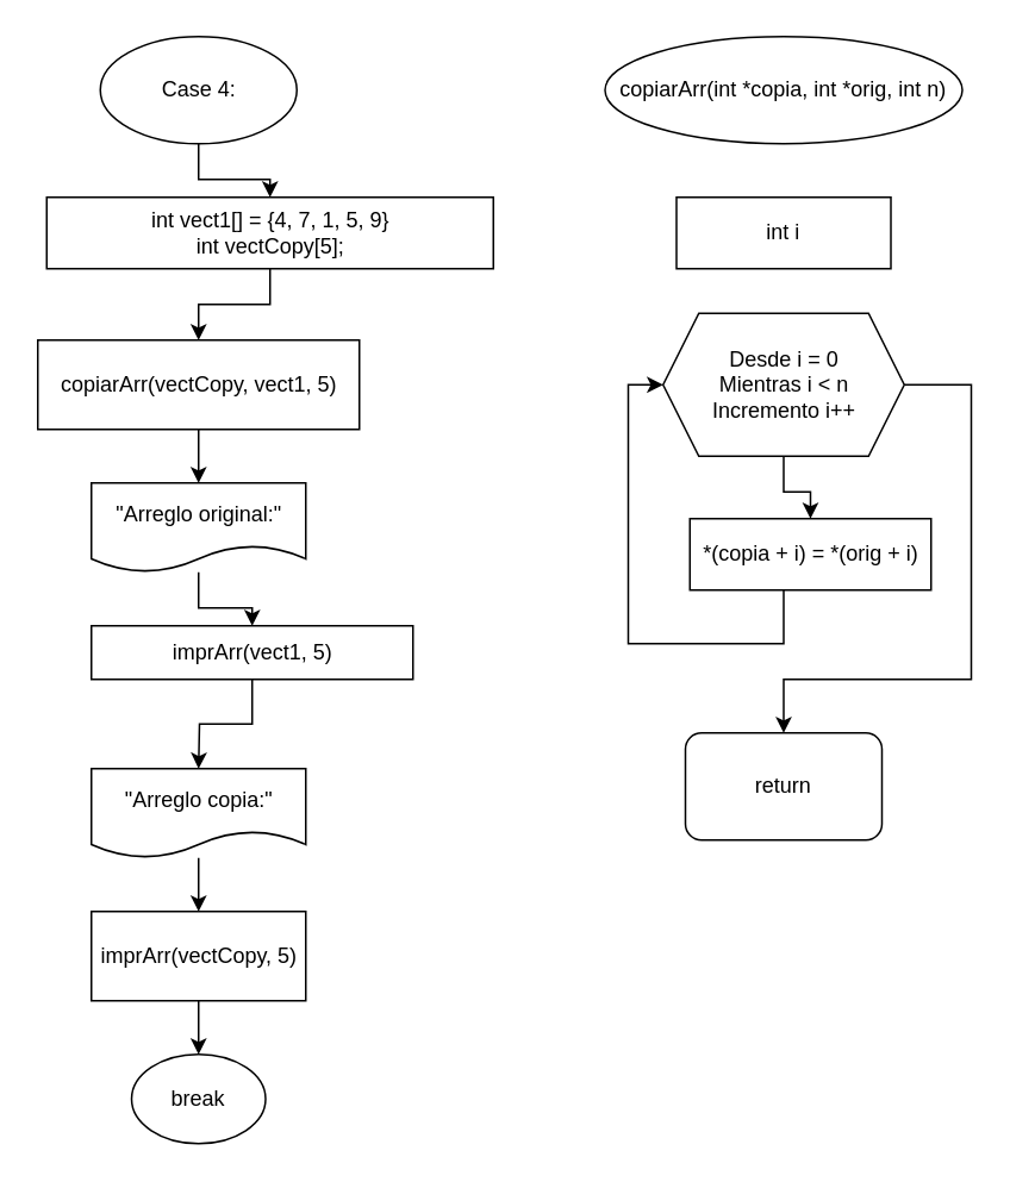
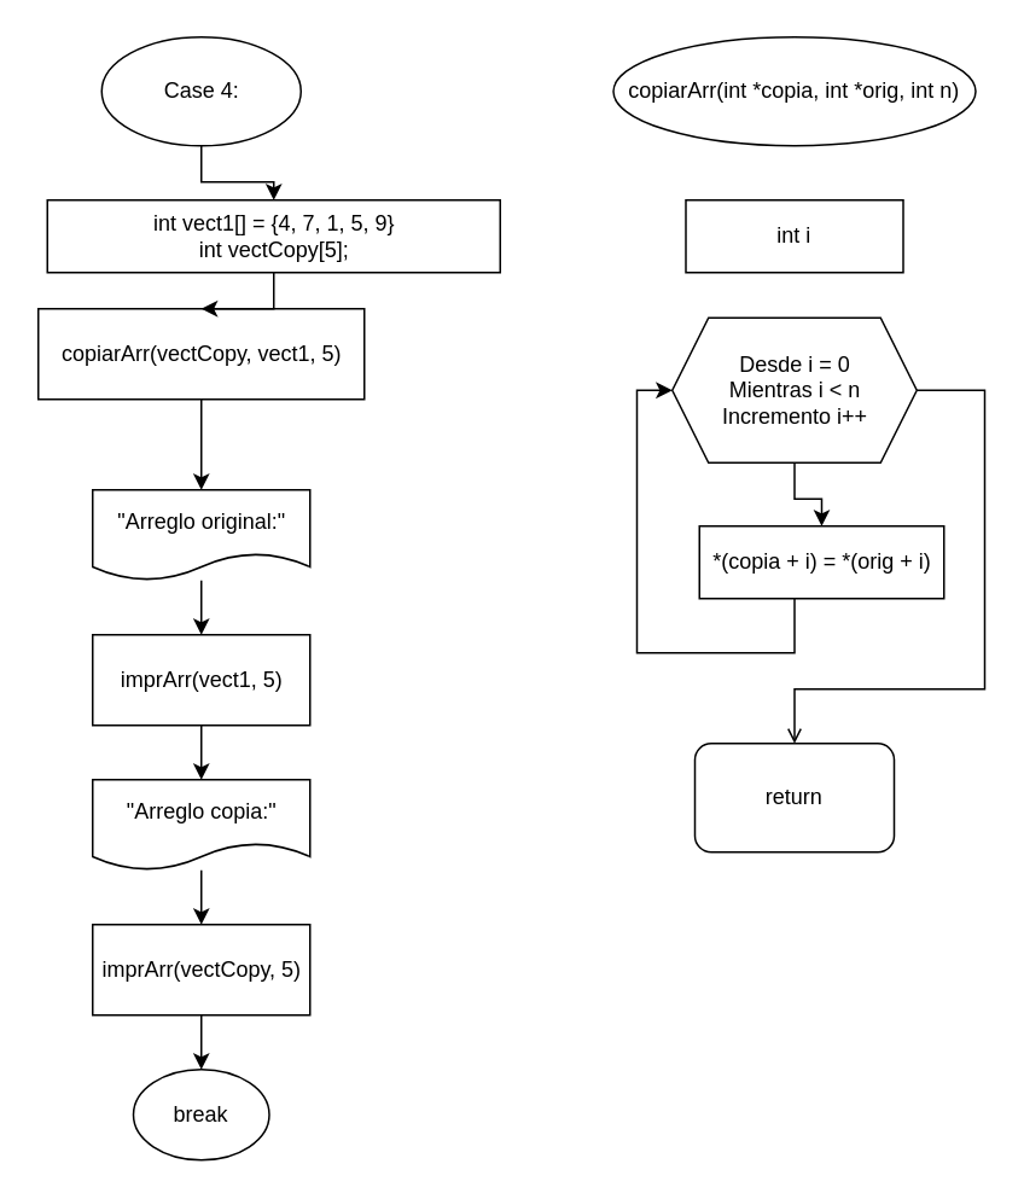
- <mxCell id="6" value="copiarArr(vectCopy, vect1, 5)" style="rounded=0;whiteSpace=wrap;html=1;" vertex="1" parent="1"><mxGeometry x="20.5" y="190" width="180" height="50" as="geometry" /></mxCell>
+ <mxCell id="6" value="copiarArr(vectCopy, vect1, 5)" style="rounded=0;whiteSpace=wrap;html=1;" vertex="1" parent="1"><mxGeometry x="20.5" y="170" width="180" height="50" as="geometry" /></mxCell>
- <mxCell id="10" value="imprArr(vect1, 5)" style="rounded=0;whiteSpace=wrap;html=1;" vertex="1" parent="1"><mxGeometry x="50.5" y="350" width="180" height="30" as="geometry" /></mxCell>
+ <mxCell id="10" value="imprArr(vect1, 5)" style="rounded=0;whiteSpace=wrap;html=1;" vertex="1" parent="1"><mxGeometry x="50.5" y="350" width="120" height="50" as="geometry" /></mxCell>
- <mxCell id="16" style="edgeStyle=orthogonalEdgeStyle;rounded=0;orthogonalLoop=1;jettySize=auto;html=1;entryX=0.5;entryY=0;entryDx=0;entryDy=0;" edge="1" parent="1" source="17" target="20"><mxGeometry relative="1" as="geometry"><Array as="points"><mxPoint x="543" y="215" /><mxPoint x="543" y="380" /><mxPoint x="438" y="380" /></Array></mxGeometry></mxCell>
+ <mxCell id="16" style="edgeStyle=orthogonalEdgeStyle;rounded=0;orthogonalLoop=1;jettySize=auto;html=1;entryX=0.5;entryY=0;entryDx=0;entryDy=0;endArrow=open;" edge="1" parent="1" source="17" target="20"><mxGeometry relative="1" as="geometry"><Array as="points"><mxPoint x="543" y="215" /><mxPoint x="543" y="380" /><mxPoint x="438" y="380" /></Array></mxGeometry></mxCell>
